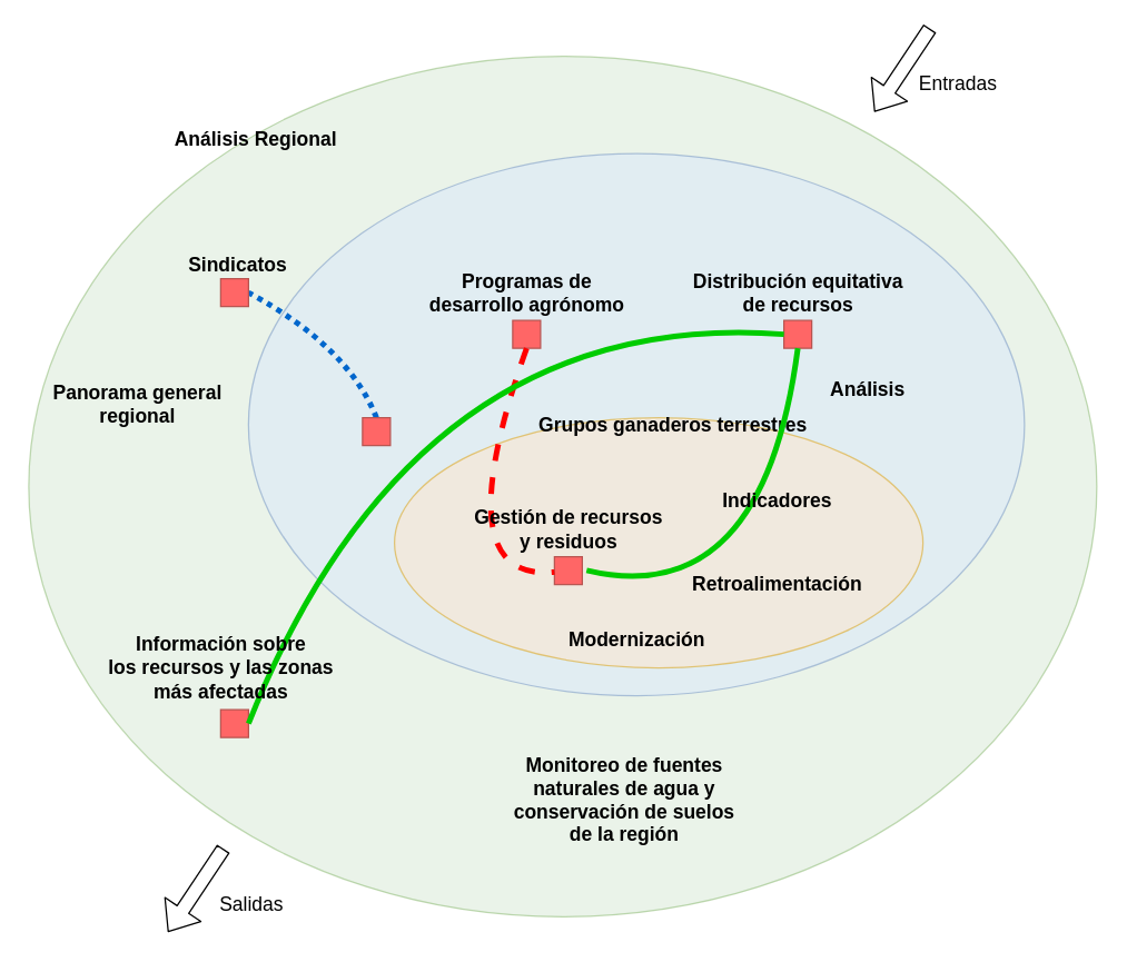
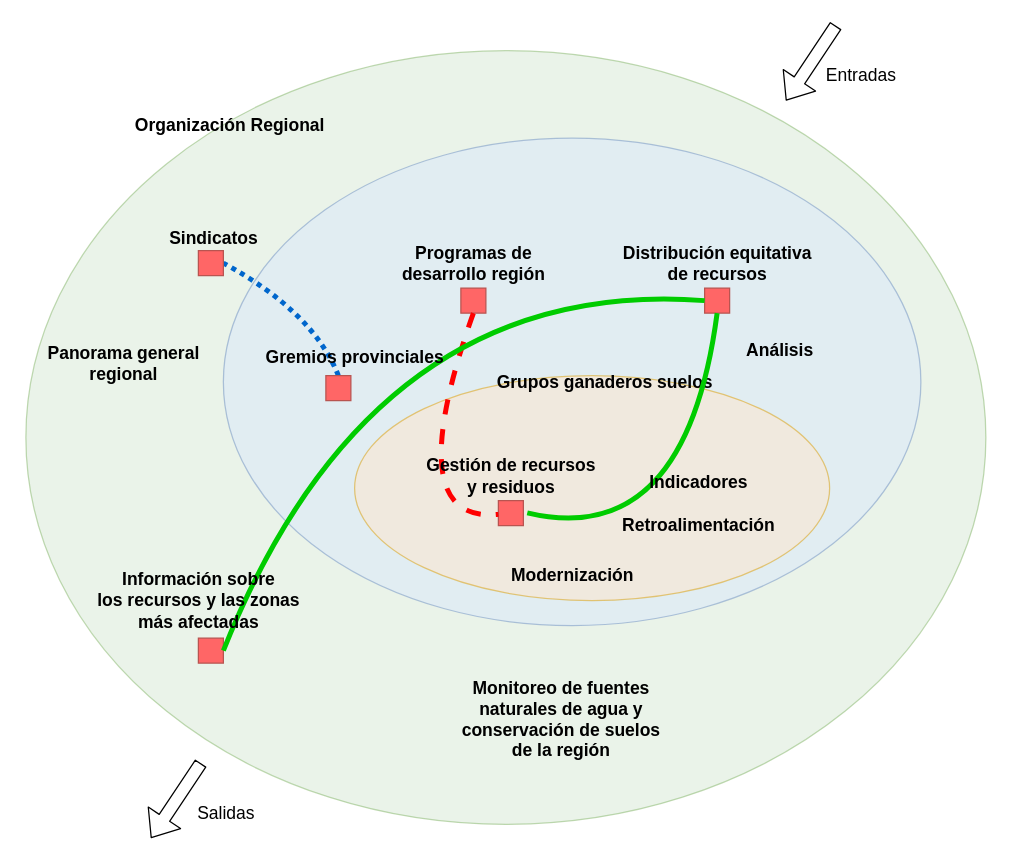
- <mxCell id="13" value="Análisis Regional" style="text;html=1;align=center;verticalAlign=middle;resizable=0;points=[];autosize=1;strokeColor=none;fontSize=14;fontStyle=1" vertex="1" parent="1"><mxGeometry x="98" y="90" width="170" height="20" as="geometry" /></mxCell>
+ <mxCell id="13" value="Organización Regional" style="text;html=1;align=center;verticalAlign=middle;resizable=0;points=[];autosize=1;strokeColor=none;fontSize=14;fontStyle=1" vertex="1" parent="1"><mxGeometry x="98" y="90" width="170" height="20" as="geometry" /></mxCell>
- <mxCell id="19" value="&lt;div&gt;Programas de &lt;br&gt;&lt;/div&gt;&lt;div&gt;desarrollo agrónomo&lt;br&gt;&lt;/div&gt;" style="text;html=1;align=center;verticalAlign=middle;resizable=0;points=[];autosize=1;strokeColor=none;fontSize=14;fontStyle=1" vertex="1" parent="1"><mxGeometry x="298" y="190" width="160" height="40" as="geometry" /></mxCell>
+ <mxCell id="19" value="&lt;div&gt;Programas de &lt;br&gt;&lt;/div&gt;&lt;div&gt;desarrollo región&lt;br&gt;&lt;/div&gt;" style="text;html=1;align=center;verticalAlign=middle;resizable=0;points=[];autosize=1;strokeColor=none;fontSize=14;fontStyle=1" vertex="1" parent="1"><mxGeometry x="298" y="190" width="160" height="40" as="geometry" /></mxCell>
+ <mxCell id="21" value="Gremios provinciales" style="text;html=1;align=center;verticalAlign=middle;resizable=0;points=[];autosize=1;strokeColor=none;fontSize=14;fontStyle=1" vertex="1" parent="1"><mxGeometry x="198" y="275" width="170" height="20" as="geometry" /></mxCell>
- <mxCell id="14" value="Grupos ganaderos terrestres" style="text;html=1;align=center;verticalAlign=middle;resizable=0;points=[];autosize=1;strokeColor=none;fontSize=14;fontStyle=1" vertex="1" parent="1"><mxGeometry x="373" y="295" width="220" height="20" as="geometry" /></mxCell>
+ <mxCell id="14" value="Grupos ganaderos suelos" style="text;html=1;align=center;verticalAlign=middle;resizable=0;points=[];autosize=1;strokeColor=none;fontSize=14;fontStyle=1" vertex="1" parent="1"><mxGeometry x="373" y="295" width="220" height="20" as="geometry" /></mxCell>
- <mxCell id="26" value="Indicadores" style="text;html=1;align=center;verticalAlign=middle;resizable=0;points=[];autosize=1;strokeColor=none;fontSize=14;fontStyle=1" vertex="1" parent="1"><mxGeometry x="508" y="349.5" width="100" height="20" as="geometry" /></mxCell>
+ <mxCell id="26" value="Indicadores" style="text;html=1;align=center;verticalAlign=middle;resizable=0;points=[];autosize=1;strokeColor=none;fontSize=14;fontStyle=1" vertex="1" parent="1"><mxGeometry x="508" y="374.5" width="100" height="20" as="geometry" /></mxCell>
